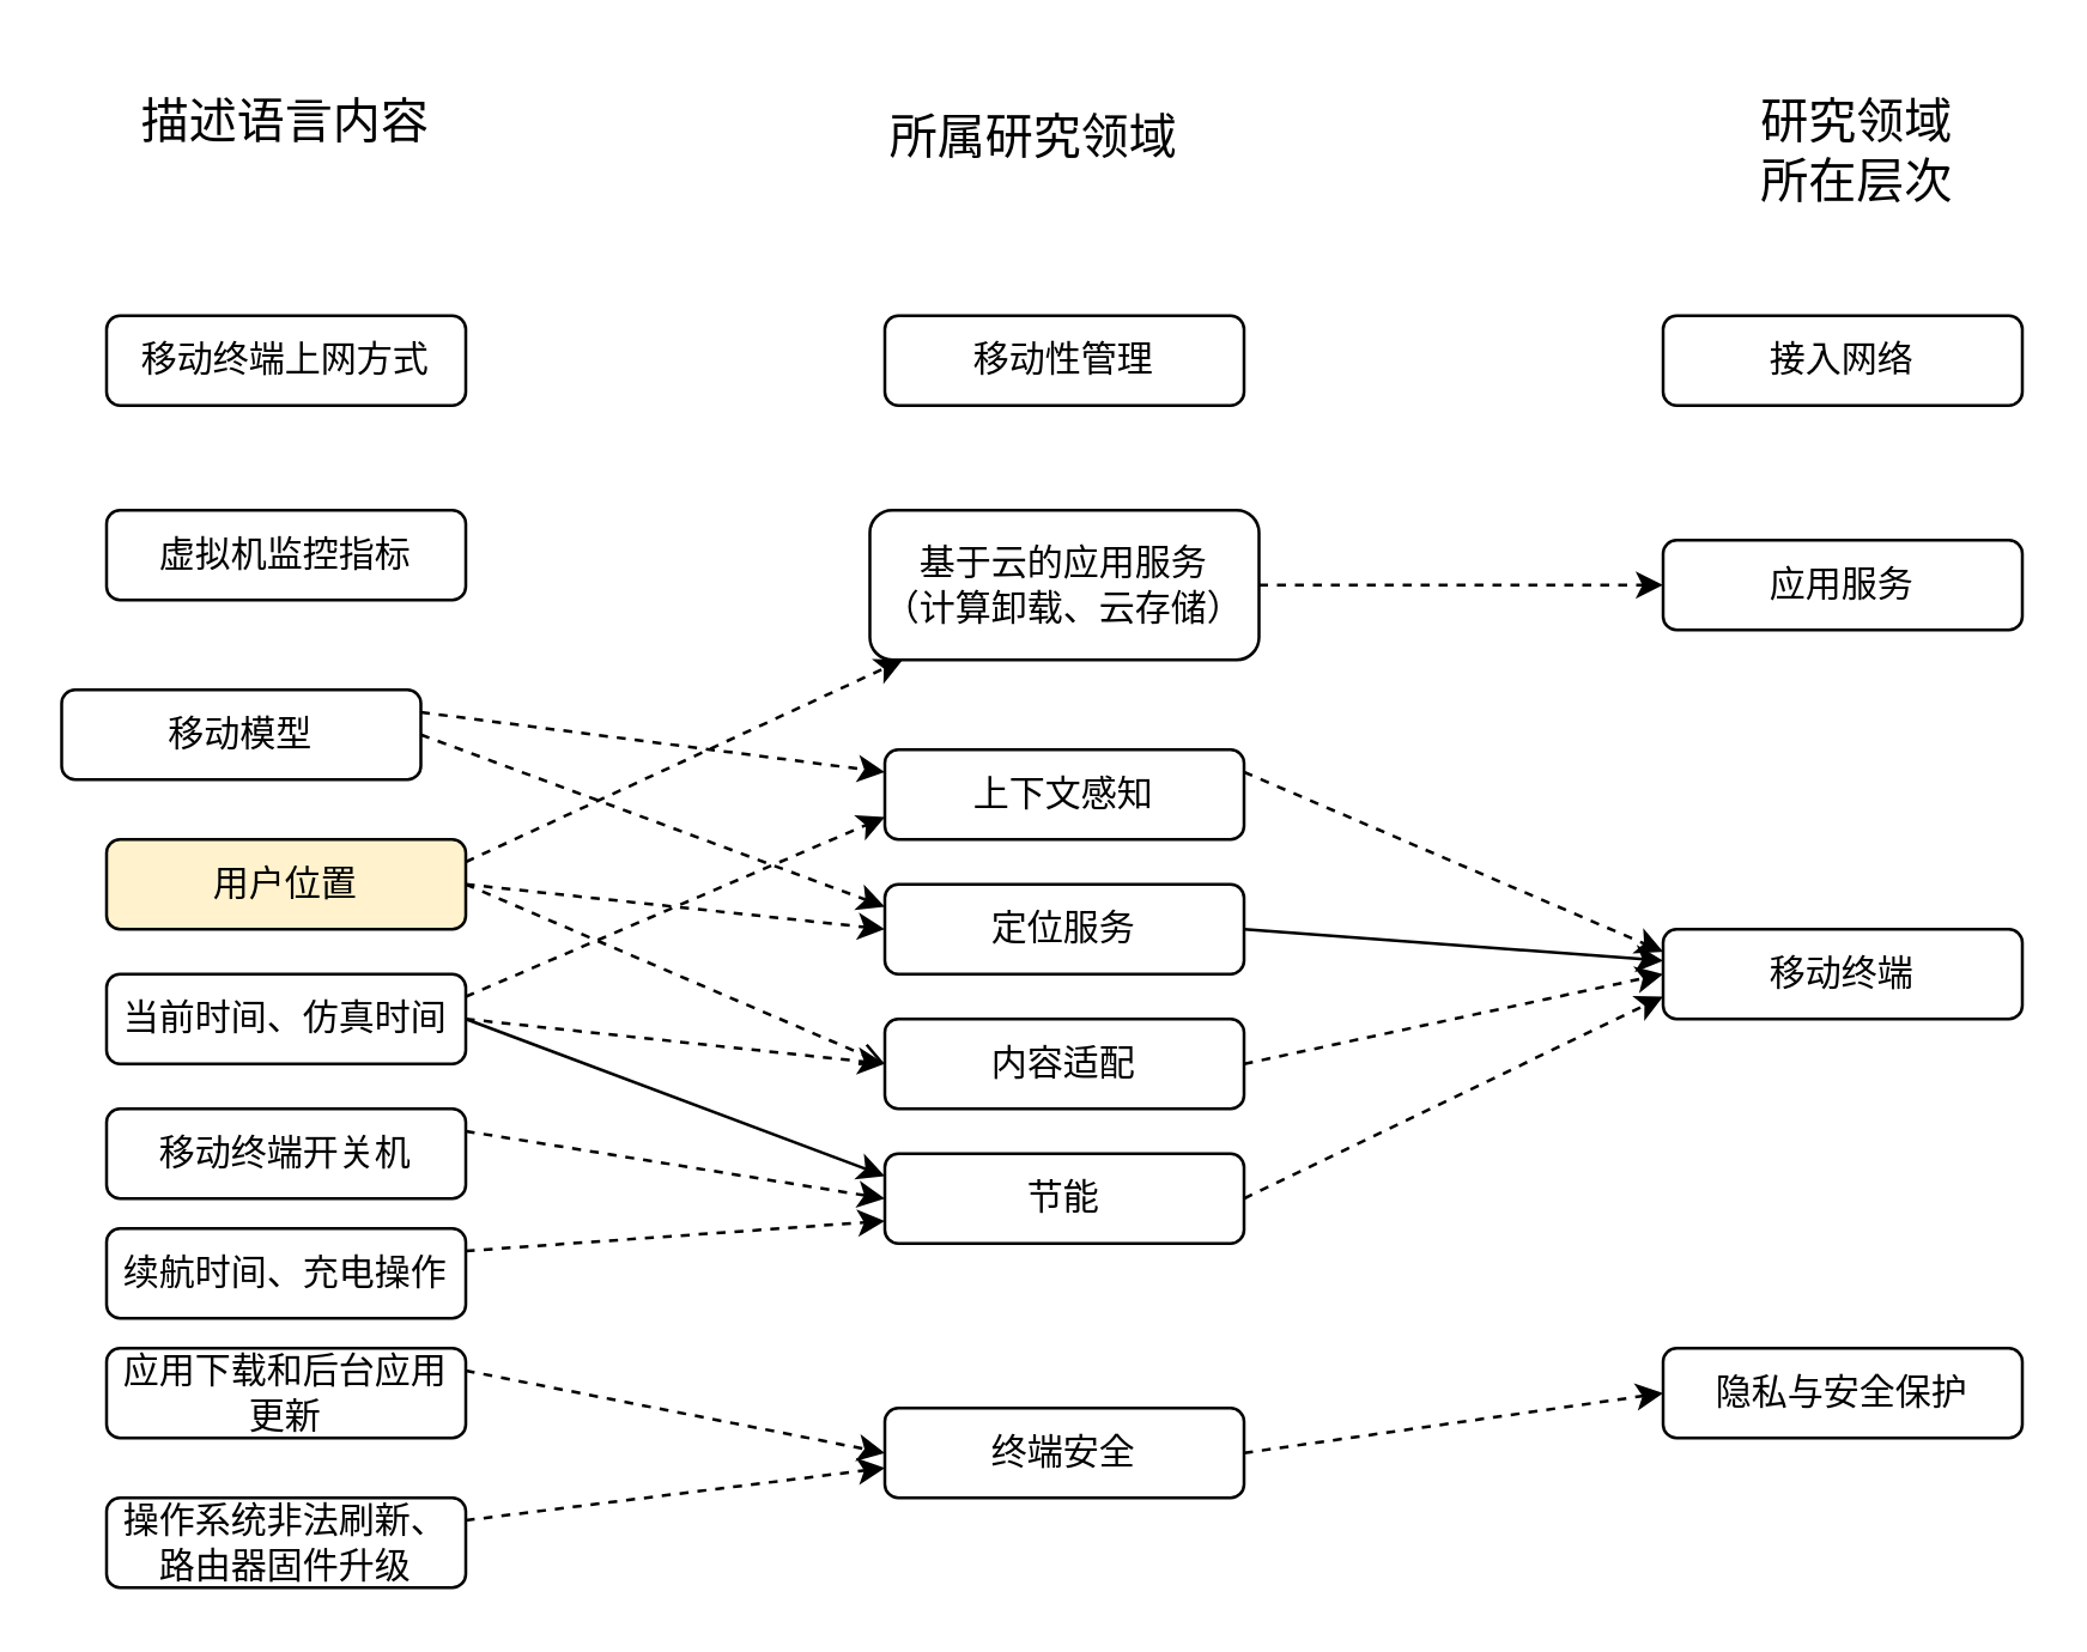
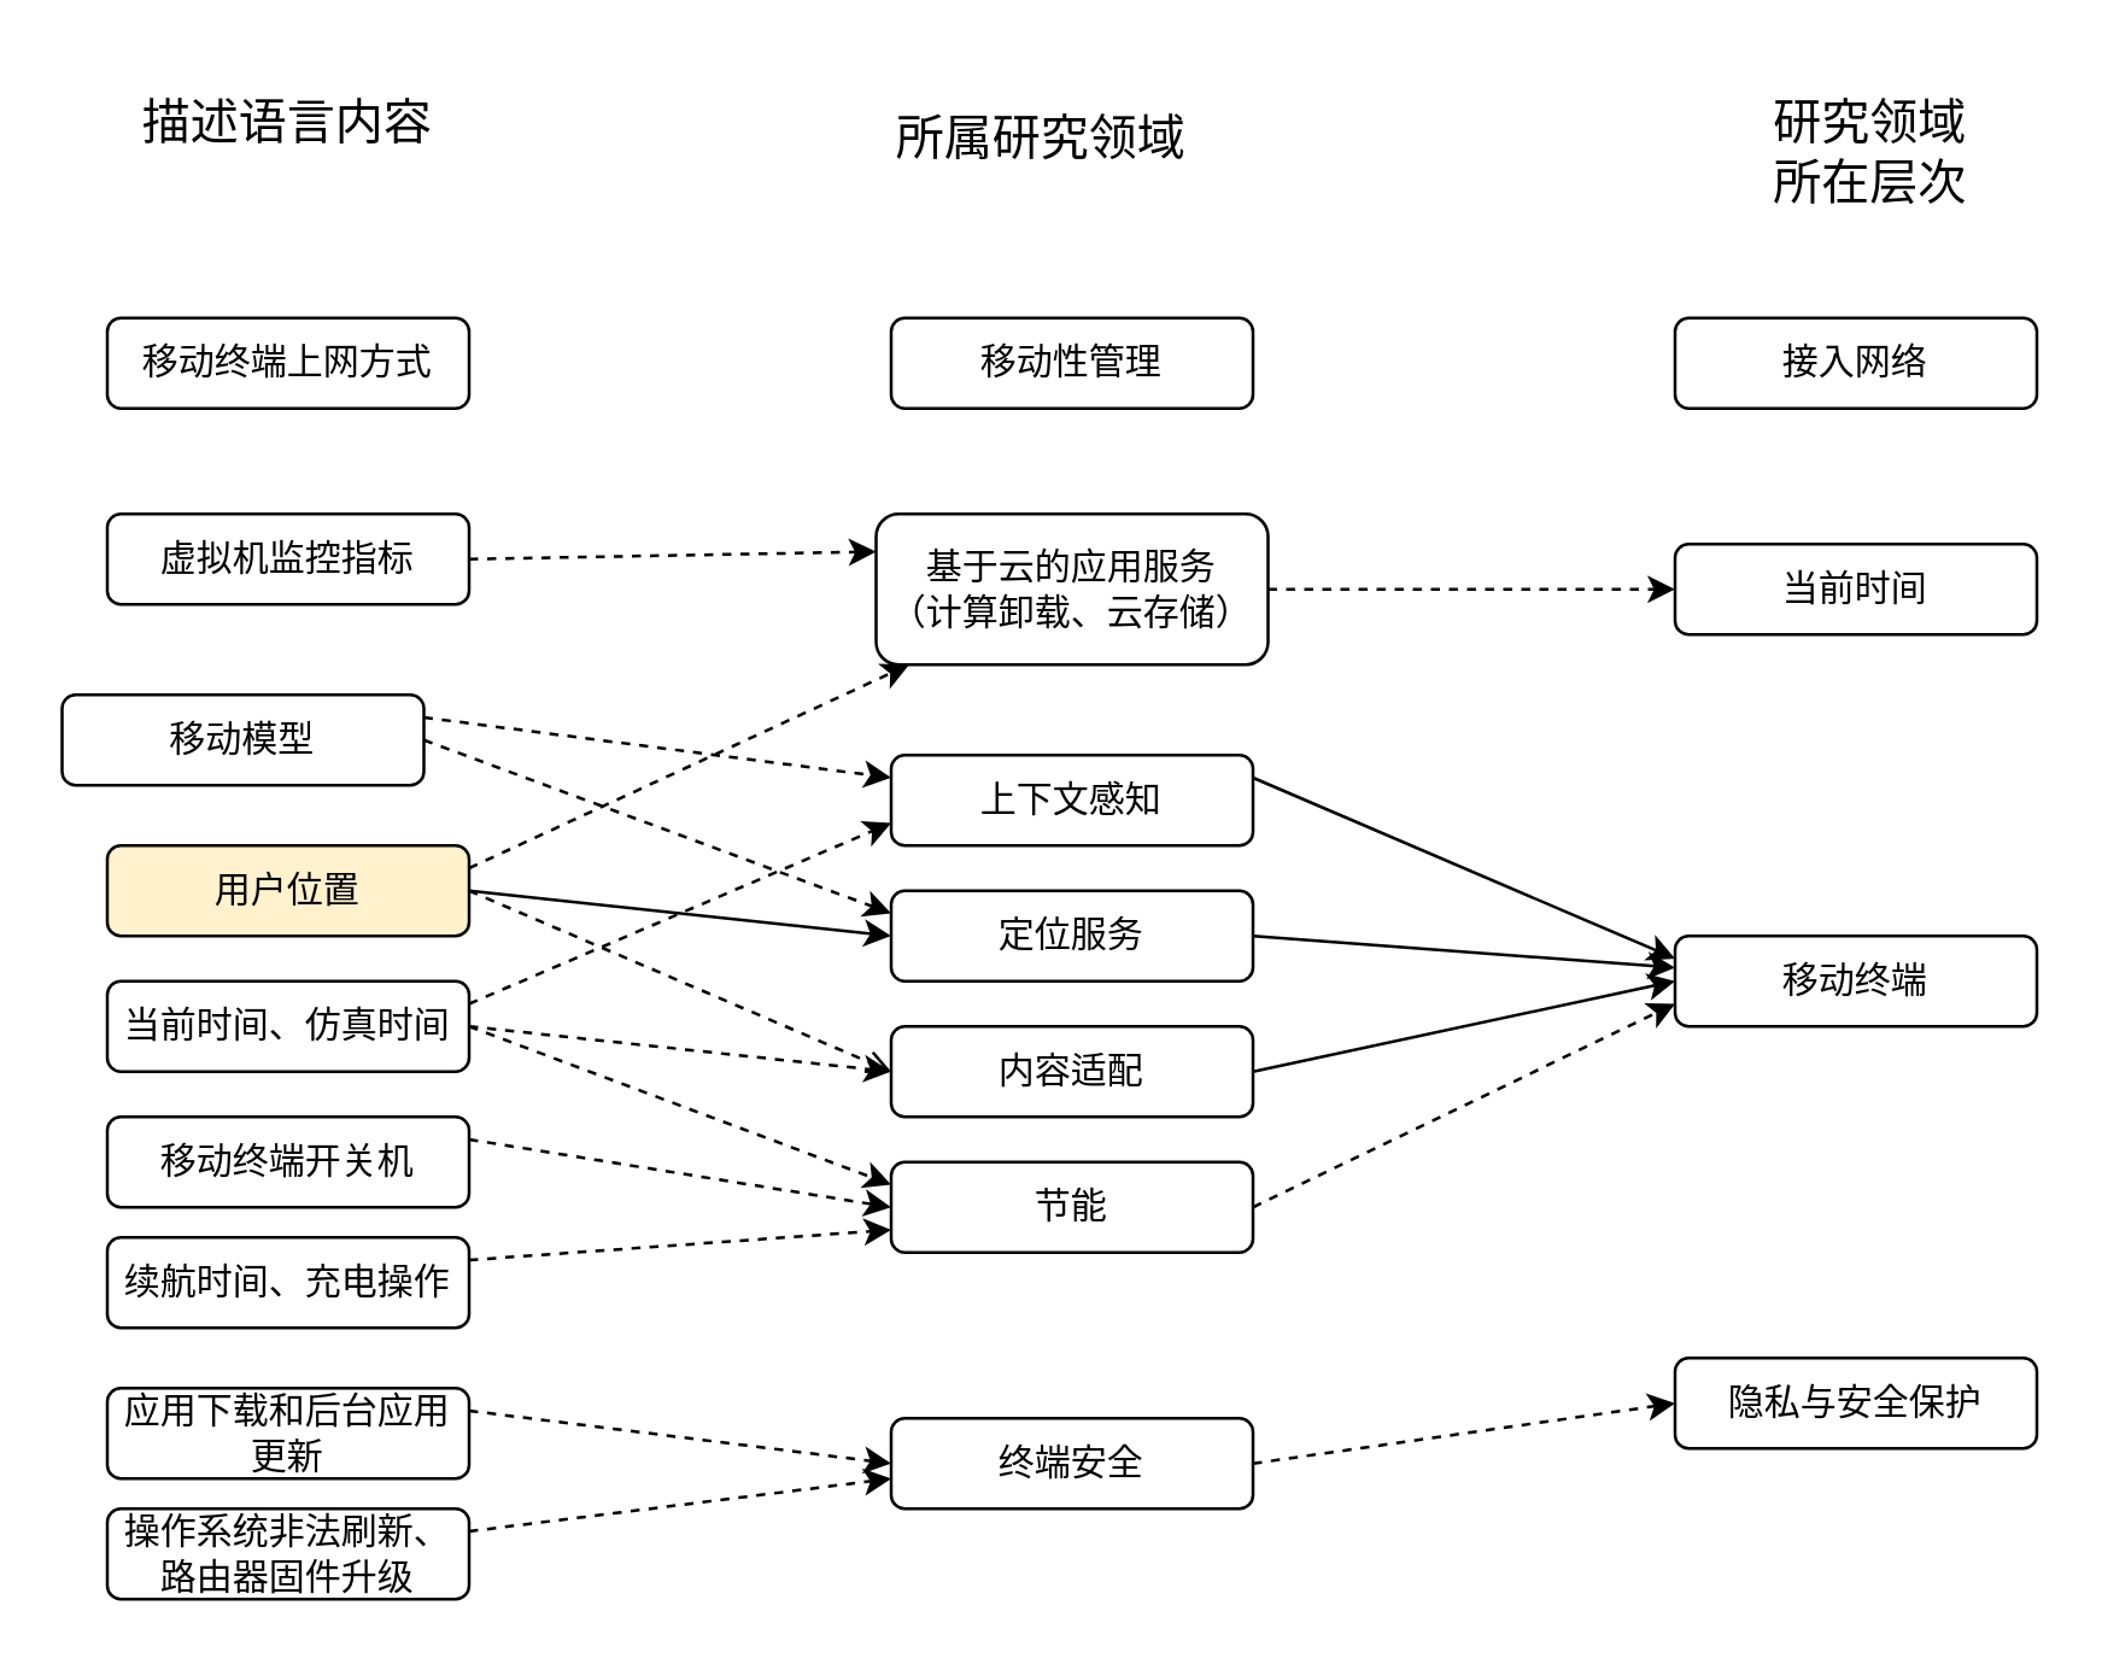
+ <mxCell id="3" style="edgeStyle=none;rounded=0;orthogonalLoop=1;jettySize=auto;html=1;exitX=1;exitY=0.5;exitDx=0;exitDy=0;entryX=0;entryY=0.25;entryDx=0;entryDy=0;dashed=1;" parent="1" source="4" target="26" edge="1"><mxGeometry relative="1" as="geometry" /></mxCell>
- <mxCell id="27" value="应用服务" style="rounded=1;whiteSpace=wrap;html=1;" parent="1" vertex="1"><mxGeometry x="555" y="180" width="120" height="30" as="geometry" /></mxCell>
+ <mxCell id="27" value="当前时间" style="rounded=1;whiteSpace=wrap;html=1;" parent="1" vertex="1"><mxGeometry x="555" y="180" width="120" height="30" as="geometry" /></mxCell>
- <mxCell id="28" style="edgeStyle=none;rounded=0;orthogonalLoop=1;jettySize=auto;html=1;exitX=1;exitY=0.25;exitDx=0;exitDy=0;entryX=0;entryY=0.25;entryDx=0;entryDy=0;dashed=1;" parent="1" source="29" target="36" edge="1"><mxGeometry relative="1" as="geometry" /></mxCell>
+ <mxCell id="28" style="edgeStyle=none;rounded=0;orthogonalLoop=1;jettySize=auto;html=1;exitX=1;exitY=0.25;exitDx=0;exitDy=0;entryX=0;entryY=0.25;entryDx=0;entryDy=0;dashed=0;" parent="1" source="29" target="36" edge="1"><mxGeometry relative="1" as="geometry" /></mxCell>
- <mxCell id="10" style="edgeStyle=none;rounded=0;orthogonalLoop=1;jettySize=auto;html=1;exitX=1;exitY=0.5;exitDx=0;exitDy=0;entryX=0;entryY=0.5;entryDx=0;entryDy=0;dashed=1;" parent="1" source="12" target="31" edge="1"><mxGeometry relative="1" as="geometry" /></mxCell>
+ <mxCell id="10" style="edgeStyle=none;rounded=0;orthogonalLoop=1;jettySize=auto;html=1;exitX=1;exitY=0.5;exitDx=0;exitDy=0;entryX=0;entryY=0.5;entryDx=0;entryDy=0;dashed=0;" parent="1" source="12" target="31" edge="1"><mxGeometry relative="1" as="geometry" /></mxCell>
- <mxCell id="32" style="edgeStyle=none;rounded=0;orthogonalLoop=1;jettySize=auto;html=1;exitX=1;exitY=0.5;exitDx=0;exitDy=0;entryX=0;entryY=0.5;entryDx=0;entryDy=0;dashed=1;entryPerimeter=0;" parent="1" source="33" target="36" edge="1"><mxGeometry relative="1" as="geometry" /></mxCell>
+ <mxCell id="32" style="edgeStyle=none;rounded=0;orthogonalLoop=1;jettySize=auto;html=1;exitX=1;exitY=0.5;exitDx=0;exitDy=0;entryX=0;entryY=0.5;entryDx=0;entryDy=0;dashed=0;entryPerimeter=0;" parent="1" source="33" target="36" edge="1"><mxGeometry relative="1" as="geometry" /></mxCell>
- <mxCell id="42" style="edgeStyle=none;rounded=0;orthogonalLoop=1;jettySize=auto;html=1;exitX=1;exitY=0.5;exitDx=0;exitDy=0;entryX=0;entryY=0.25;entryDx=0;entryDy=0;dashed=0;" parent="1" source="43" target="39" edge="1"><mxGeometry relative="1" as="geometry" /></mxCell>
+ <mxCell id="42" style="edgeStyle=none;rounded=0;orthogonalLoop=1;jettySize=auto;html=1;exitX=1;exitY=0.5;exitDx=0;exitDy=0;entryX=0;entryY=0.25;entryDx=0;entryDy=0;dashed=1;" parent="1" source="43" target="39" edge="1"><mxGeometry relative="1" as="geometry" /></mxCell>
- <mxCell id="6" value="应用下载和后台应用更新" style="rounded=1;whiteSpace=wrap;html=1;" parent="1" vertex="1"><mxGeometry x="35" y="450" width="120" height="30" as="geometry" /></mxCell>
+ <mxCell id="6" value="应用下载和后台应用更新" style="rounded=1;whiteSpace=wrap;html=1;" parent="1" vertex="1"><mxGeometry x="35" y="460" width="120" height="30" as="geometry" /></mxCell>
